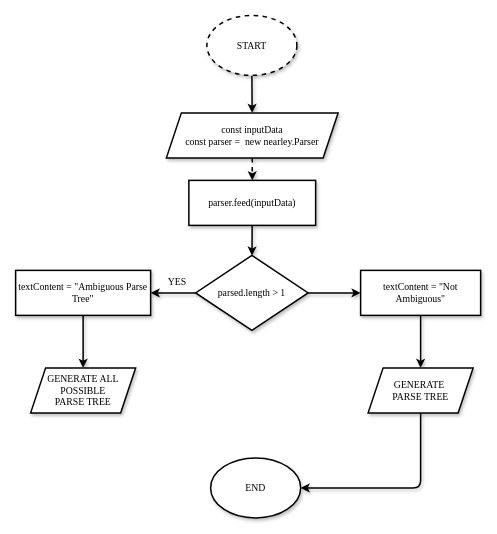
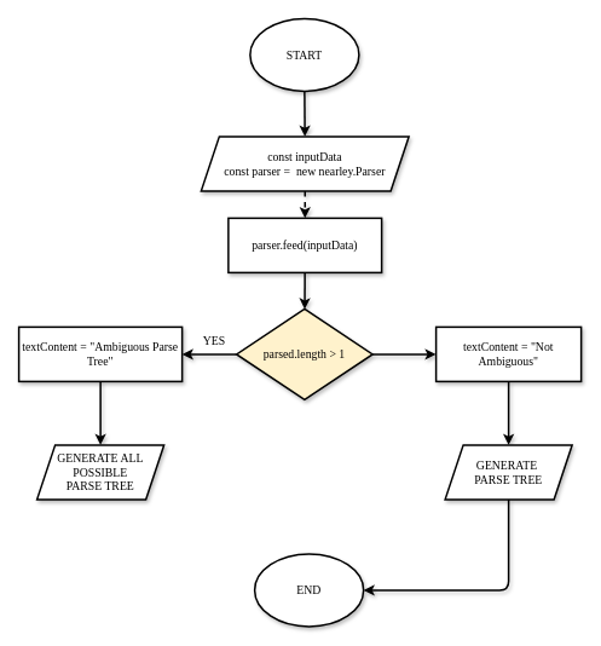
- <mxCell id="3" value="START" style="ellipse;whiteSpace=wrap;html=1;strokeWidth=2;fontStyle=0;fontFamily=Tahoma;fontSize=13;labelBackgroundColor=none;labelBorderColor=none;shadow=1;dashed=1;" parent="1" vertex="1"><mxGeometry x="275" y="20" width="120" height="80" as="geometry" /></mxCell>
+ <mxCell id="3" value="START" style="ellipse;whiteSpace=wrap;html=1;strokeWidth=2;fontStyle=0;fontFamily=Tahoma;fontSize=13;labelBackgroundColor=none;labelBorderColor=none;shadow=1;" parent="1" vertex="1"><mxGeometry x="275" y="20" width="120" height="80" as="geometry" /></mxCell>
- <mxCell id="8" value="parsed.length &amp;gt; 1" style="rhombus;whiteSpace=wrap;html=1;rounded=0;shadow=1;strokeWidth=2;fontStyle=0;fontFamily=Tahoma;fontSize=13;labelBackgroundColor=none;labelBorderColor=none;" parent="1" vertex="1"><mxGeometry x="260" y="340" width="150" height="100" as="geometry" /></mxCell>
+ <mxCell id="8" value="parsed.length &amp;gt; 1" style="rhombus;whiteSpace=wrap;html=1;rounded=0;shadow=1;strokeWidth=2;fontStyle=0;fontFamily=Tahoma;fontSize=13;labelBackgroundColor=none;labelBorderColor=none;fillColor=#fff2cc;" parent="1" vertex="1"><mxGeometry x="260" y="340" width="150" height="100" as="geometry" /></mxCell>
